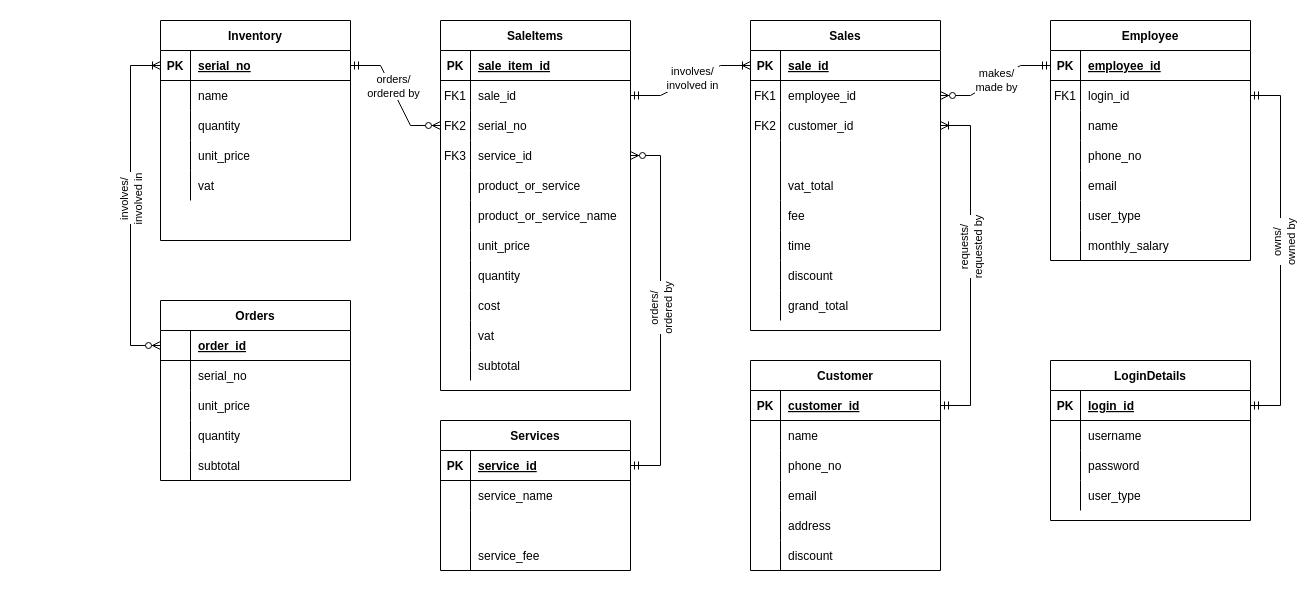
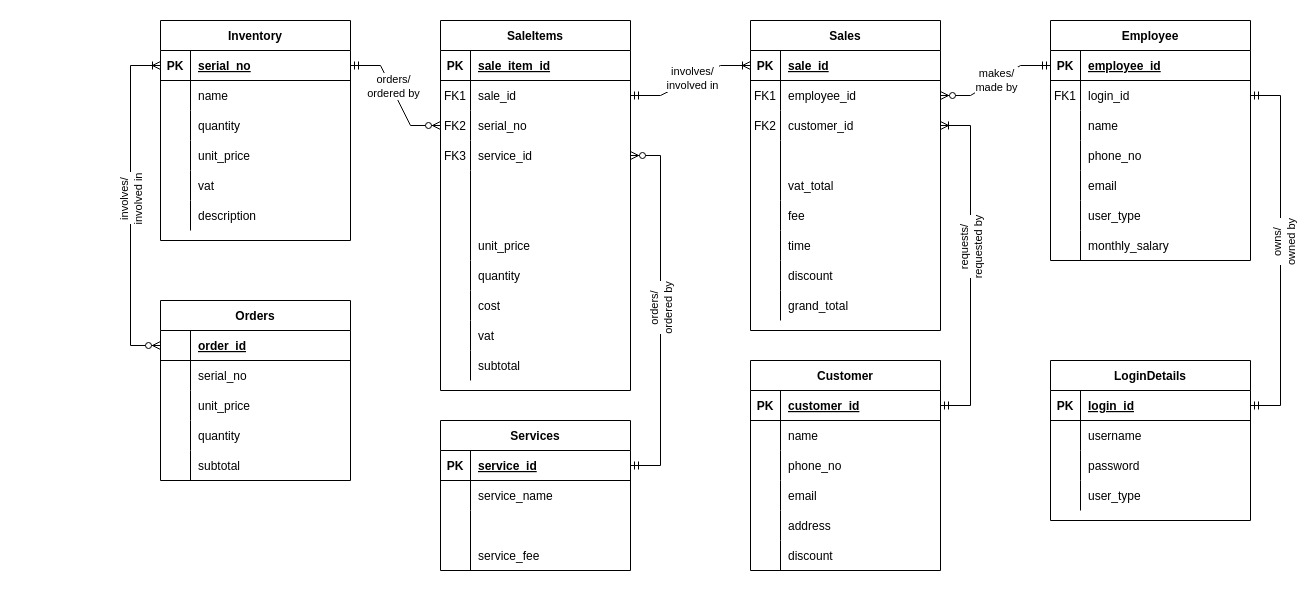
- <mxCell id="133" value="product_or_service" style="shape=partialRectangle;overflow=hidden;connectable=0;fillColor=none;top=0;left=0;bottom=0;right=0;align=left;spacingLeft=6;" parent="131" vertex="1"><mxGeometry x="30" width="160" height="30" as="geometry"><mxRectangle width="160" height="30" as="alternateBounds" /></mxGeometry></mxCell>
+ <mxCell id="42" value="description" style="shape=partialRectangle;overflow=hidden;connectable=0;fillColor=none;top=0;left=0;bottom=0;right=0;align=left;spacingLeft=6;" parent="40" vertex="1"><mxGeometry x="30" width="160" height="30" as="geometry"><mxRectangle width="160" height="30" as="alternateBounds" /></mxGeometry></mxCell>
- <mxCell id="136" value="product_or_service_name" style="shape=partialRectangle;overflow=hidden;connectable=0;fillColor=none;top=0;left=0;bottom=0;right=0;align=left;spacingLeft=6;" parent="134" vertex="1"><mxGeometry x="30" width="160" height="30" as="geometry"><mxRectangle width="160" height="30" as="alternateBounds" /></mxGeometry></mxCell>
